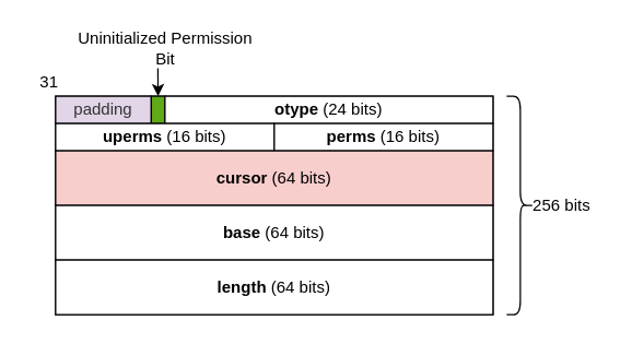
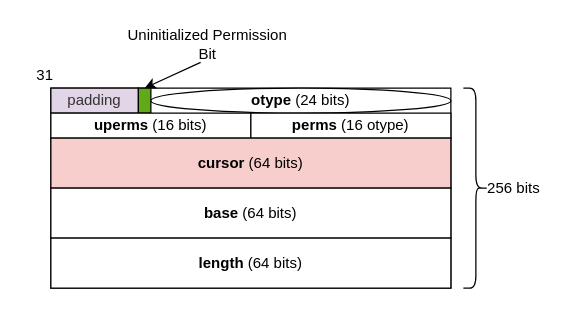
- <mxCell id="15" value="Uninitialized Permission &lt;br&gt;Bit" style="text;html=1;align=center;verticalAlign=middle;resizable=0;points=[];autosize=1;" parent="1" vertex="1"><mxGeometry x="50" y="20" width="140" height="30" as="geometry" /></mxCell>
+ <mxCell id="15" value="Uninitialized Permission &lt;br&gt;Bit" style="text;html=1;align=center;verticalAlign=middle;resizable=0;points=[];autosize=1;" parent="1" vertex="1"><mxGeometry x="95" y="20" width="140" height="30" as="geometry" /></mxCell>
- <mxCell id="8" value="&lt;b&gt;otype&lt;/b&gt; (24 bits)" style="rounded=0;whiteSpace=wrap;html=1;strokeColor=#000000;" parent="1" vertex="1"><mxGeometry x="120" y="70" width="240" height="20" as="geometry" /></mxCell>
+ <mxCell id="8" value="&lt;b&gt;otype&lt;/b&gt; (24 bits)" style="ellipse;whiteSpace=wrap;html=1;strokeColor=#000000;" parent="1" vertex="1"><mxGeometry x="120" y="70" width="240" height="20" as="geometry" /></mxCell>
- <mxCell id="10" value="&lt;b&gt;perms &lt;/b&gt;(16 bits)" style="rounded=0;whiteSpace=wrap;html=1;strokeColor=#000000;" parent="1" vertex="1"><mxGeometry x="200" y="90" width="160" height="20" as="geometry" /></mxCell>
+ <mxCell id="10" value="&lt;b&gt;perms &lt;/b&gt;(16 otype)" style="rounded=0;whiteSpace=wrap;html=1;strokeColor=#000000;" parent="1" vertex="1"><mxGeometry x="200" y="90" width="160" height="20" as="geometry" /></mxCell>
